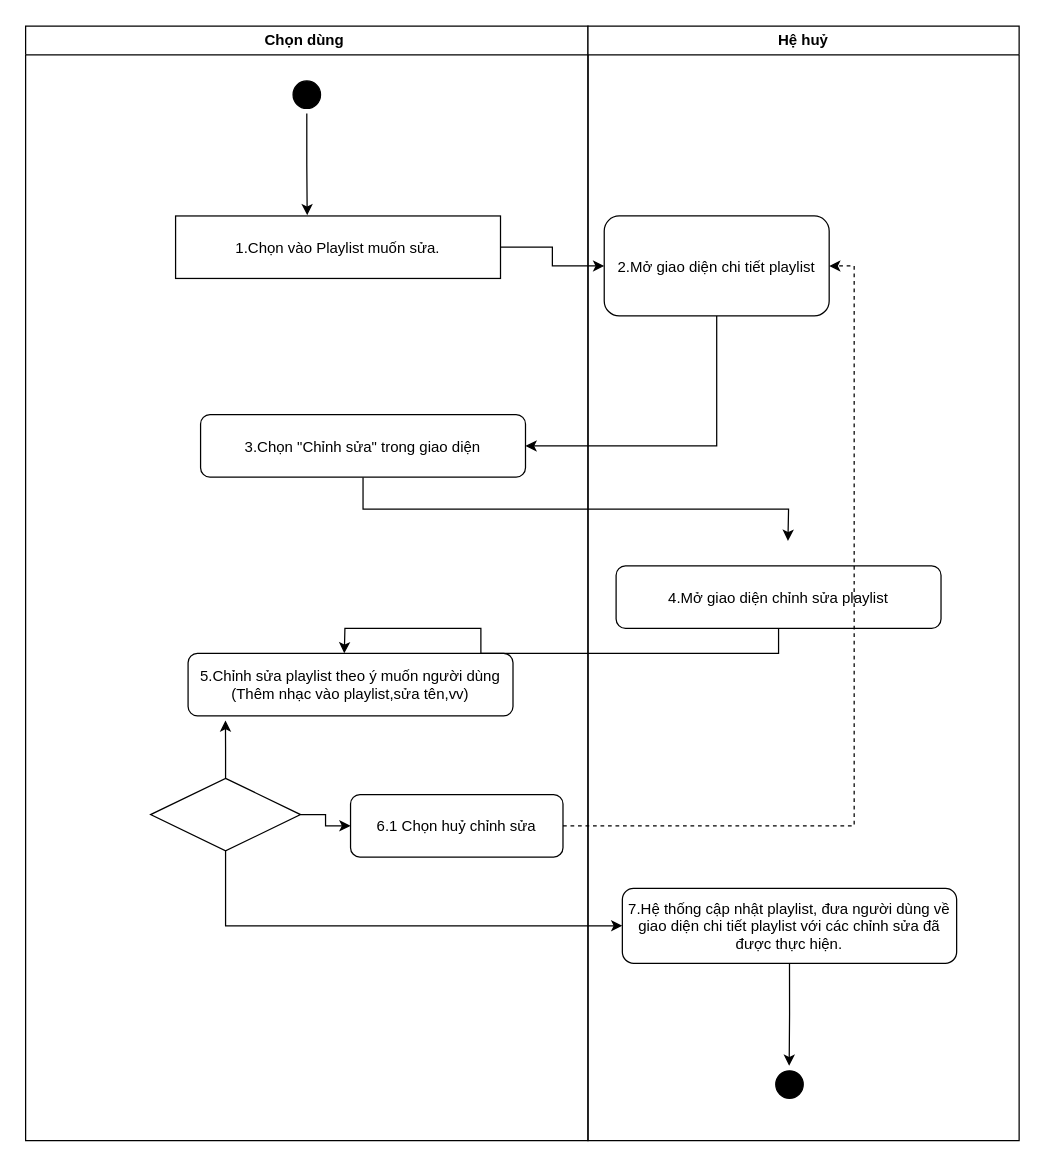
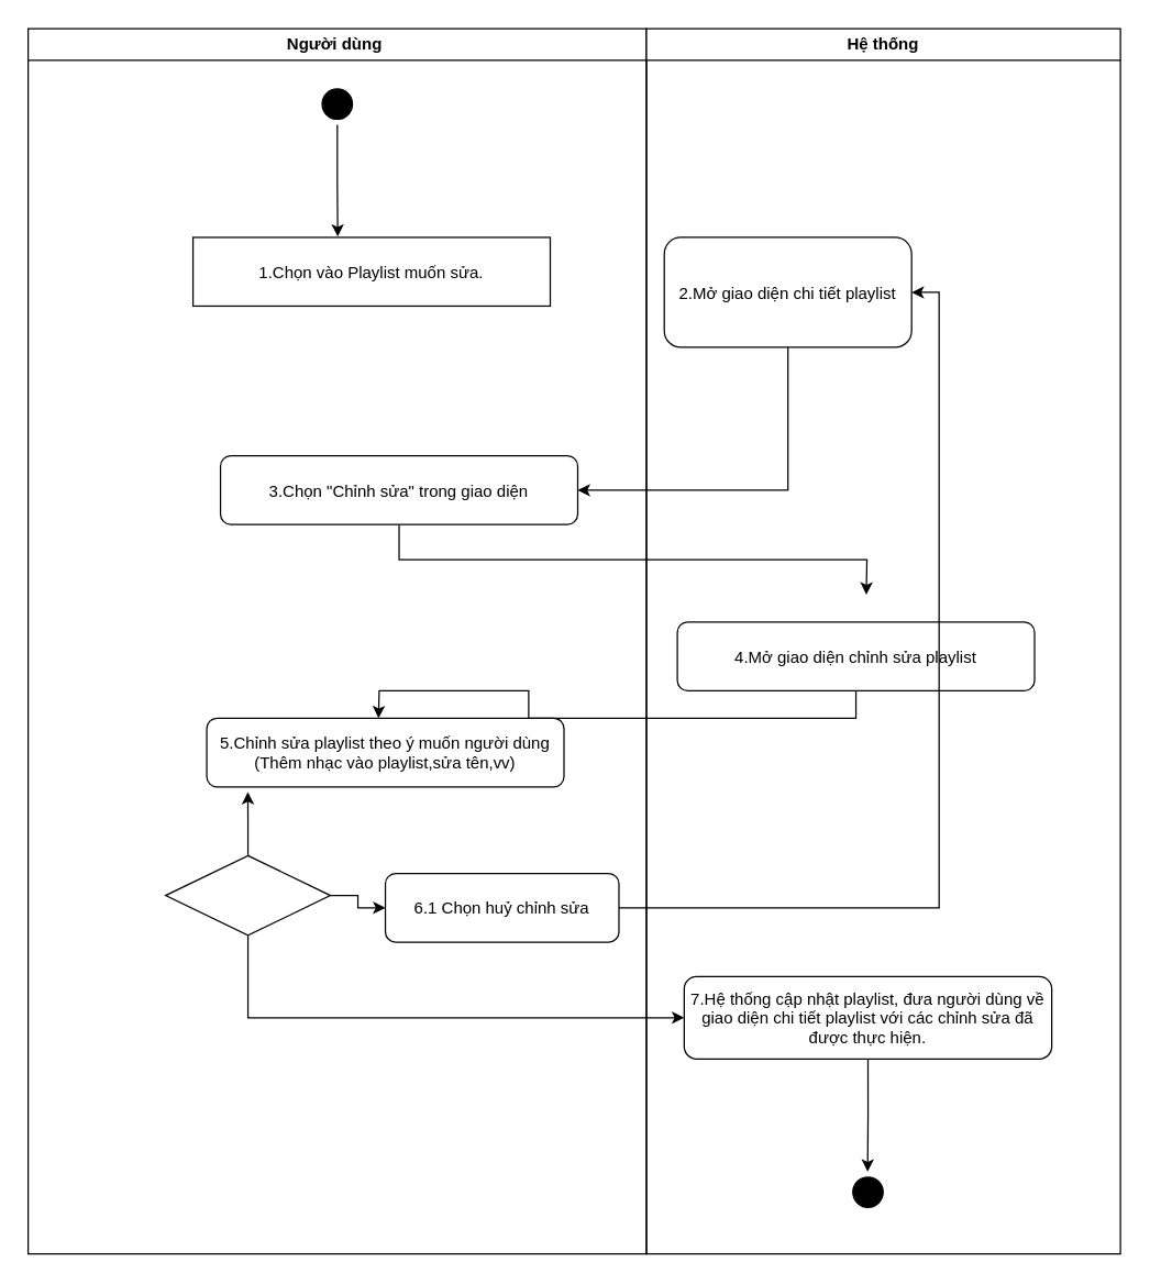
- <mxCell id="2" value="Chọn dùng " style="swimlane;whiteSpace=wrap" parent="1" vertex="1"><mxGeometry x="20" y="20" width="450" height="892" as="geometry" /></mxCell>
+ <mxCell id="2" value="Người dùng " style="swimlane;whiteSpace=wrap" parent="1" vertex="1"><mxGeometry x="20" y="20" width="450" height="892" as="geometry" /></mxCell>
- <mxCell id="13" value="Hệ huỷ" style="swimlane;whiteSpace=wrap" parent="1" vertex="1"><mxGeometry x="470" y="20" width="345" height="892" as="geometry" /></mxCell>
+ <mxCell id="13" value="Hệ thống" style="swimlane;whiteSpace=wrap" parent="1" vertex="1"><mxGeometry x="470" y="20" width="345" height="892" as="geometry" /></mxCell>
- <mxCell id="20" style="edgeStyle=orthogonalEdgeStyle;rounded=0;orthogonalLoop=1;jettySize=auto;html=1;exitX=1;exitY=0.5;exitDx=0;exitDy=0;entryX=0;entryY=0.5;entryDx=0;entryDy=0;" parent="1" source="6" target="17" edge="1"><mxGeometry relative="1" as="geometry" /></mxCell>
- <mxCell id="22" style="edgeStyle=orthogonalEdgeStyle;rounded=0;orthogonalLoop=1;jettySize=auto;html=1;entryX=1;entryY=0.5;entryDx=0;entryDy=0;exitX=1;exitY=0.5;exitDx=0;exitDy=0;dashed=1;" edge="1" parent="1" source="11" target="17"><mxGeometry relative="1" as="geometry"><mxPoint x="470" y="652" as="sourcePoint" /></mxGeometry></mxCell>
+ <mxCell id="22" style="edgeStyle=orthogonalEdgeStyle;rounded=0;orthogonalLoop=1;jettySize=auto;html=1;entryX=1;entryY=0.5;entryDx=0;entryDy=0;exitX=1;exitY=0.5;exitDx=0;exitDy=0;" edge="1" parent="1" source="11" target="17"><mxGeometry relative="1" as="geometry"><mxPoint x="470" y="652" as="sourcePoint" /></mxGeometry></mxCell>
